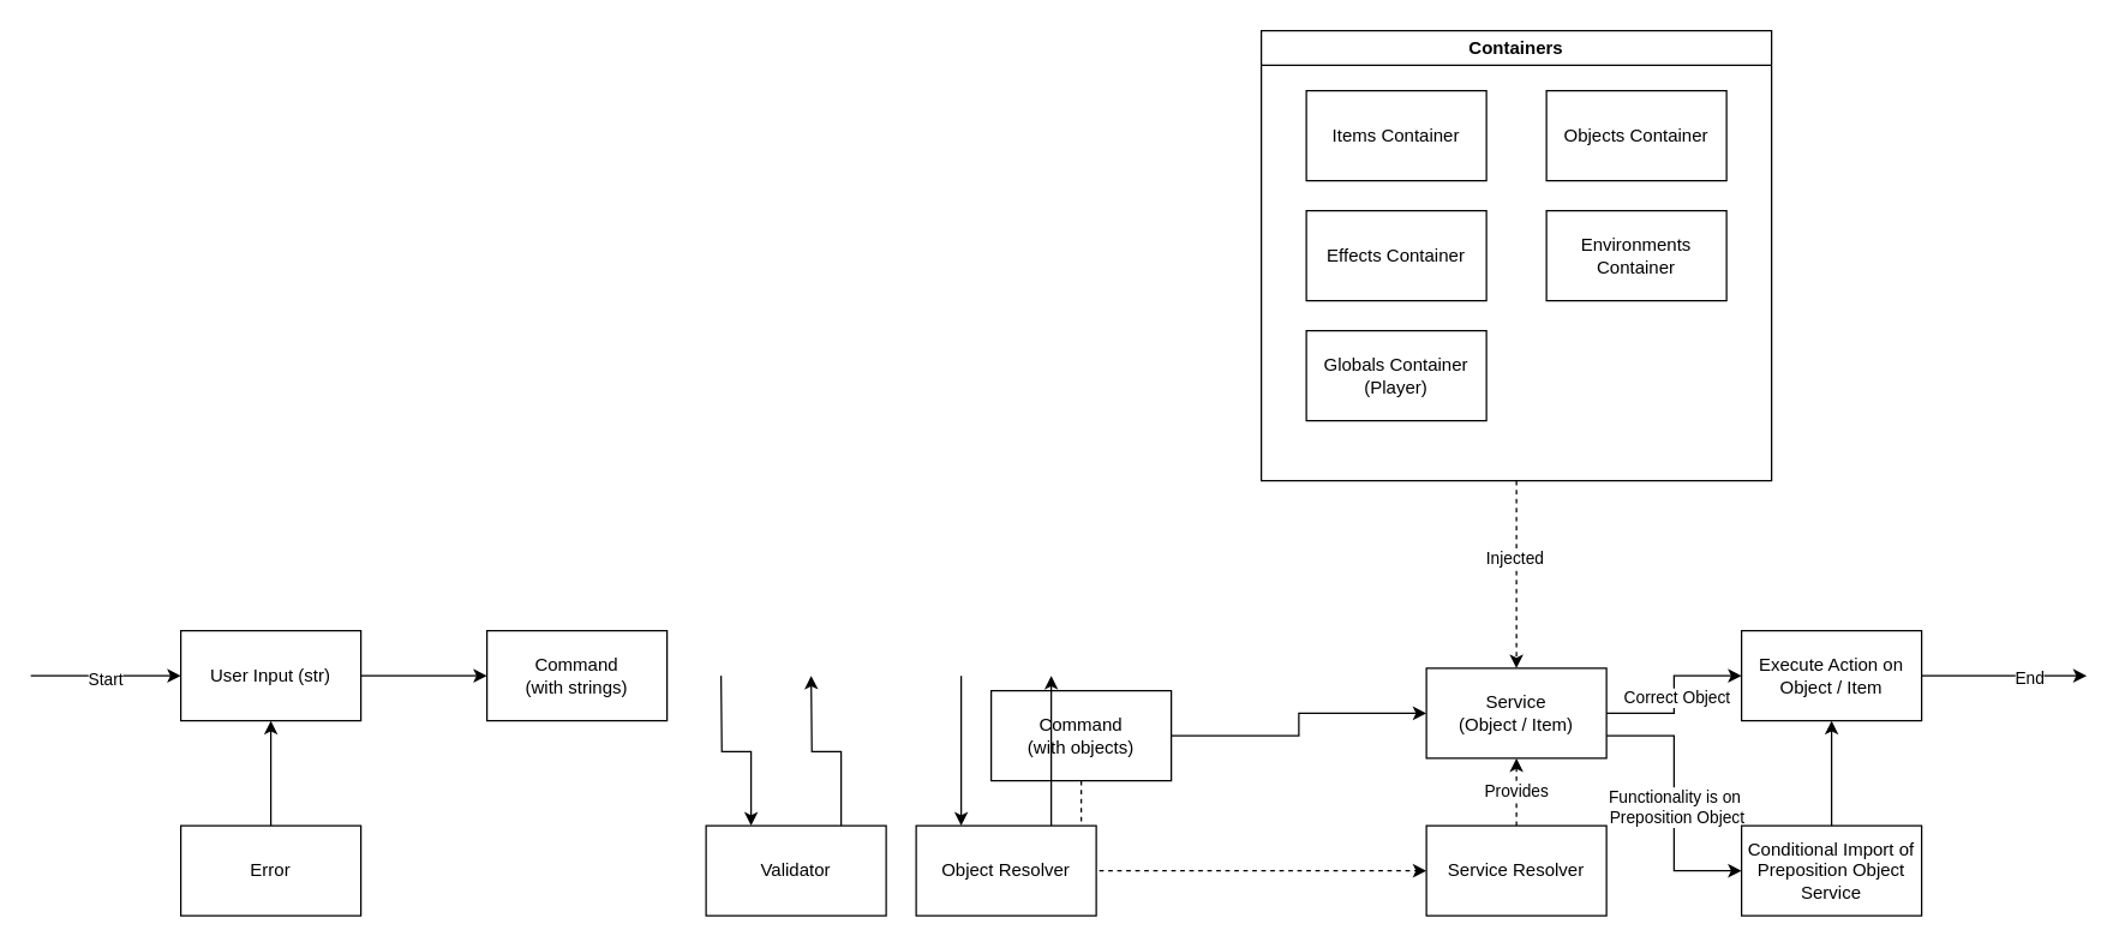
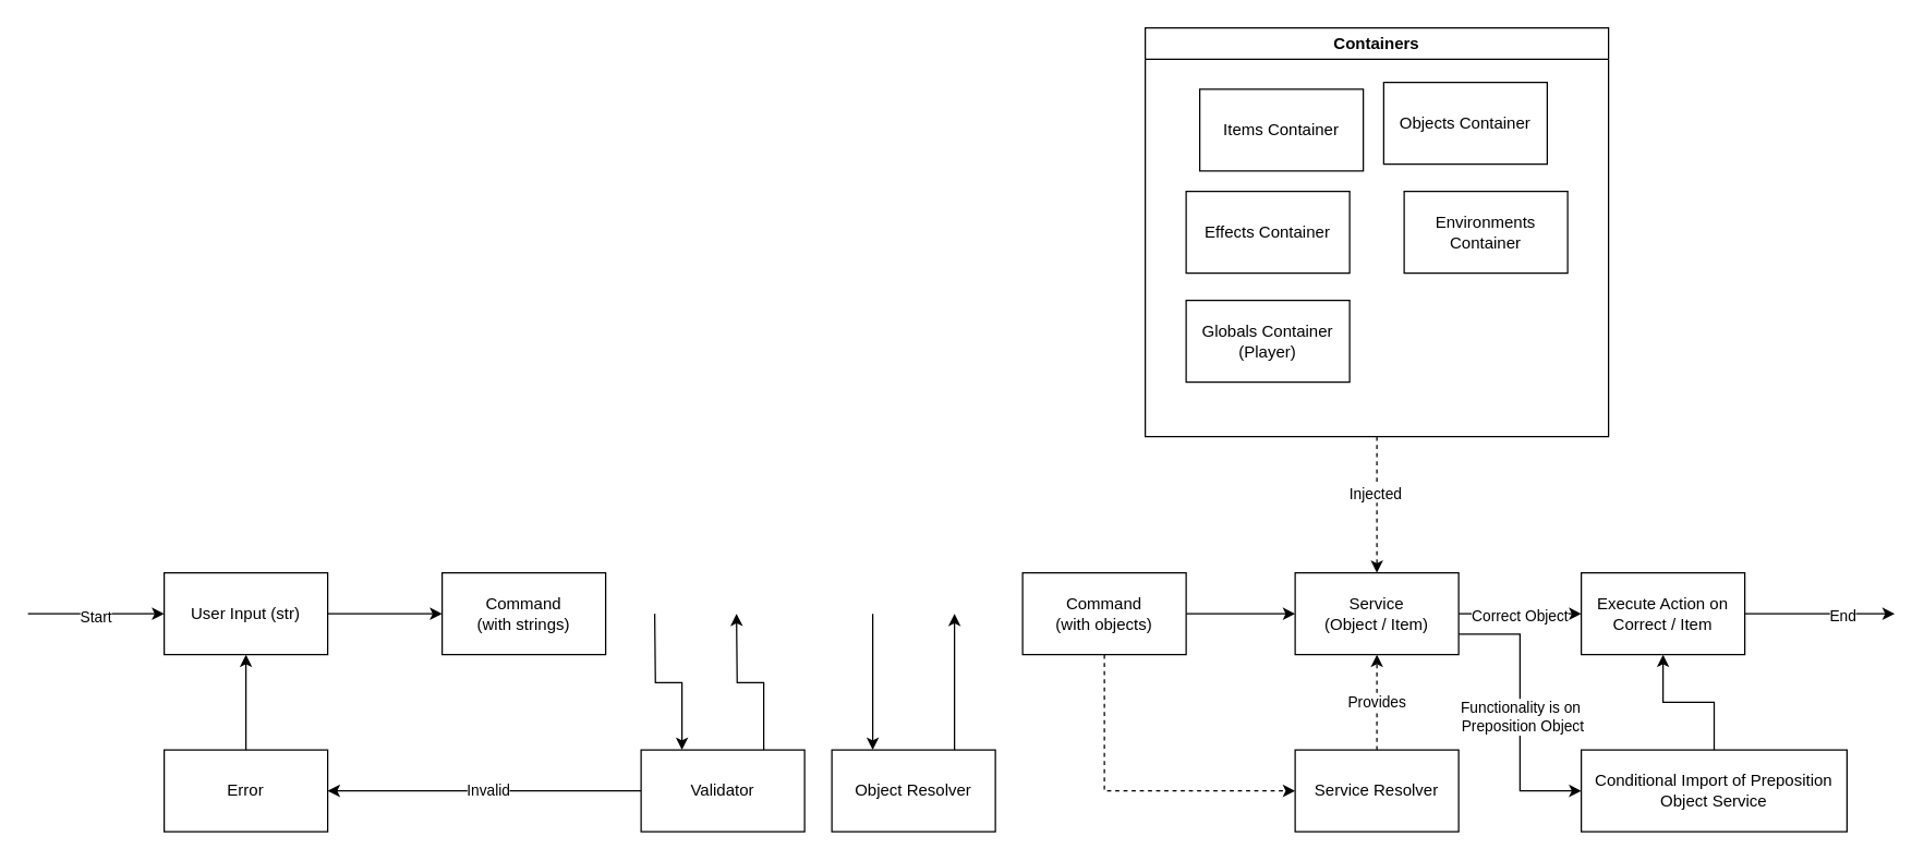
- <mxCell id="33" value="Items Container" style="rounded=0;whiteSpace=wrap;html=1;" vertex="1" parent="32"><mxGeometry x="30" y="40" width="120" height="60" as="geometry" /></mxCell>
+ <mxCell id="33" value="Items Container" style="rounded=0;whiteSpace=wrap;html=1;" vertex="1" parent="32"><mxGeometry x="40" y="45" width="120" height="60" as="geometry" /></mxCell>
- <mxCell id="34" value="Objects Container" style="rounded=0;whiteSpace=wrap;html=1;" vertex="1" parent="32"><mxGeometry x="190" y="40" width="120" height="60" as="geometry" /></mxCell>
+ <mxCell id="34" value="Objects Container" style="rounded=0;whiteSpace=wrap;html=1;" vertex="1" parent="32"><mxGeometry x="175" y="40" width="120" height="60" as="geometry" /></mxCell>
- <mxCell id="29" value="Execute Action on Object / Item" style="rounded=0;whiteSpace=wrap;html=1;" vertex="1" parent="1"><mxGeometry x="1160" y="420" width="120" height="60" as="geometry" /></mxCell>
+ <mxCell id="29" value="Execute Action on Correct / Item" style="rounded=0;whiteSpace=wrap;html=1;" vertex="1" parent="1"><mxGeometry x="1160" y="420" width="120" height="60" as="geometry" /></mxCell>
- <mxCell id="18" value="&lt;div&gt;Service&lt;/div&gt;&lt;div&gt;(Object / Item)&lt;br&gt;&lt;/div&gt;" style="rounded=0;whiteSpace=wrap;html=1;" vertex="1" parent="1"><mxGeometry x="950" y="445" width="120" height="60" as="geometry" /></mxCell>
+ <mxCell id="18" value="&lt;div&gt;Service&lt;/div&gt;&lt;div&gt;(Object / Item)&lt;br&gt;&lt;/div&gt;" style="rounded=0;whiteSpace=wrap;html=1;" vertex="1" parent="1"><mxGeometry x="950" y="420" width="120" height="60" as="geometry" /></mxCell>
- <mxCell id="11" value="&lt;div&gt;Command&lt;/div&gt;&lt;div&gt;(with objects)&lt;br&gt;&lt;/div&gt;" style="rounded=0;whiteSpace=wrap;html=1;" vertex="1" parent="1"><mxGeometry x="660" y="460" width="120" height="60" as="geometry" /></mxCell>
+ <mxCell id="11" value="&lt;div&gt;Command&lt;/div&gt;&lt;div&gt;(with objects)&lt;br&gt;&lt;/div&gt;" style="rounded=0;whiteSpace=wrap;html=1;" vertex="1" parent="1"><mxGeometry x="750" y="420" width="120" height="60" as="geometry" /></mxCell>
+ <mxCell id="24" style="edgeStyle=orthogonalEdgeStyle;rounded=0;orthogonalLoop=1;jettySize=auto;html=1;exitX=0;exitY=0.5;exitDx=0;exitDy=0;entryX=1;entryY=0.5;entryDx=0;entryDy=0;" edge="1" parent="1" source="26" target="8"><mxGeometry relative="1" as="geometry" /></mxCell>
+ <mxCell id="25" value="Invalid" style="edgeLabel;html=1;align=center;verticalAlign=middle;resizable=0;points=[];" vertex="1" connectable="0" parent="24"><mxGeometry x="-0.021" y="-1" relative="1" as="geometry"><mxPoint as="offset" /></mxGeometry></mxCell>
- <mxCell id="39" value="Conditional Import of Preposition Object Service" style="rounded=0;whiteSpace=wrap;html=1;" vertex="1" parent="1"><mxGeometry x="1160" y="550" width="120" height="60" as="geometry" /></mxCell>
+ <mxCell id="39" value="Conditional Import of Preposition Object Service" style="rounded=0;whiteSpace=wrap;html=1;" vertex="1" parent="1"><mxGeometry x="1160" y="550" width="195" height="60" as="geometry" /></mxCell>
